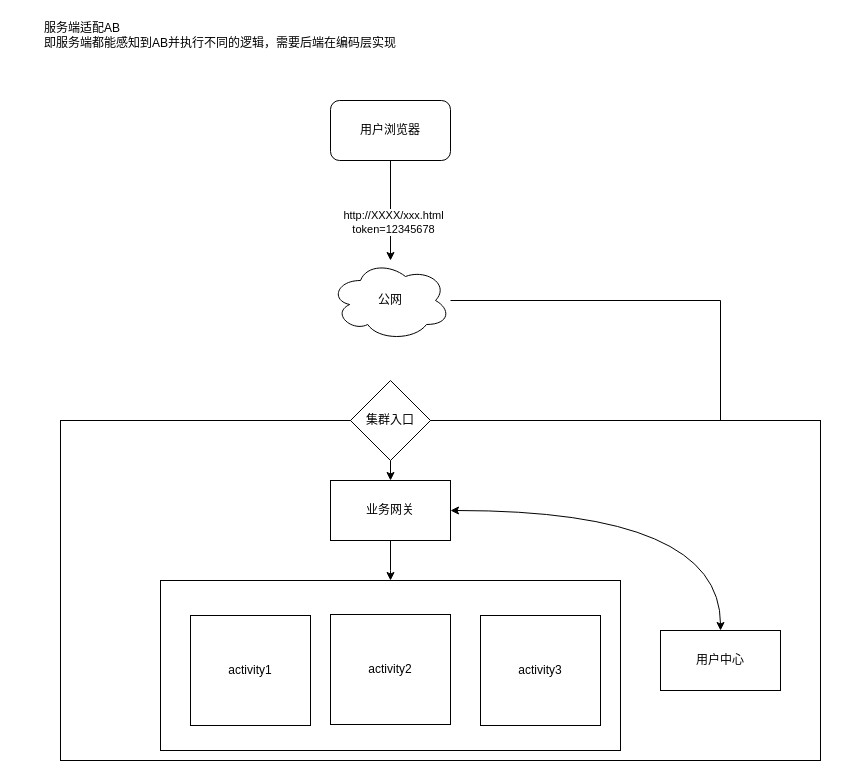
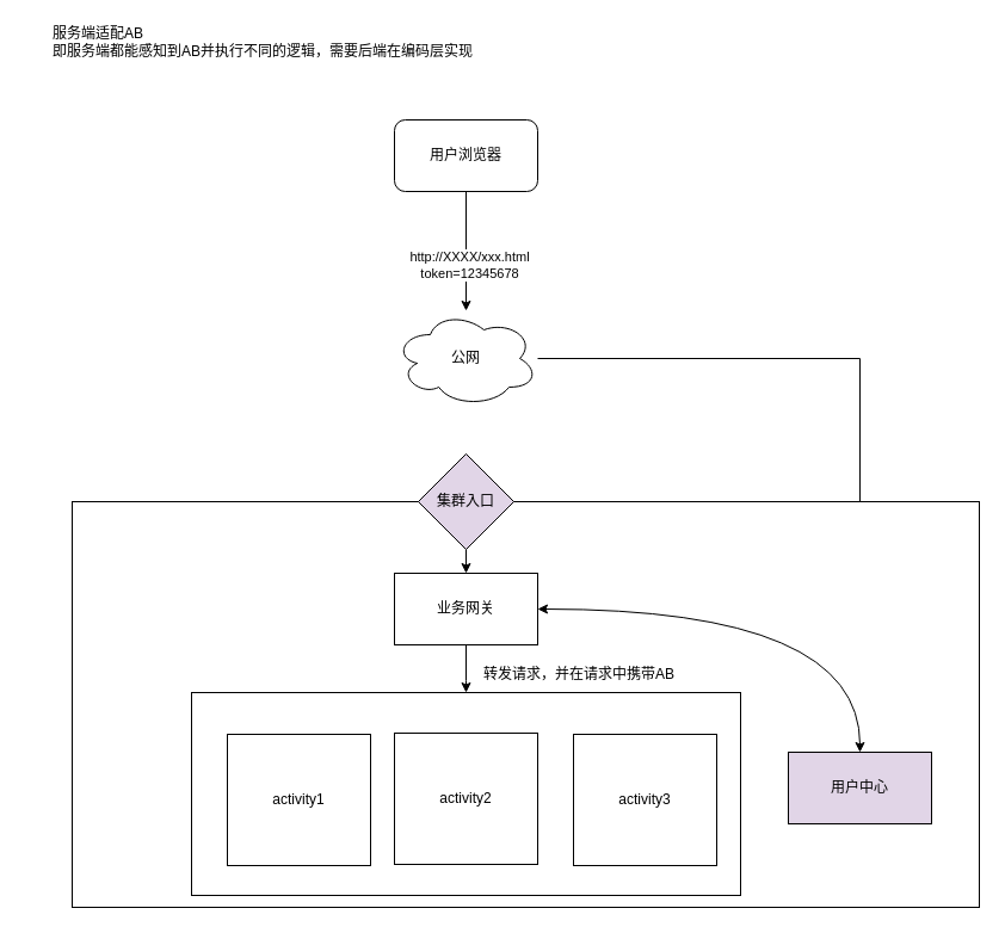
- <mxCell id="10" value="集群入口" style="rhombus;whiteSpace=wrap;html=1;" vertex="1" parent="1"><mxGeometry x="350" y="380" width="80" height="80" as="geometry" /></mxCell>
+ <mxCell id="10" value="集群入口" style="rhombus;whiteSpace=wrap;html=1;fillColor=#e1d5e7;" vertex="1" parent="1"><mxGeometry x="350" y="380" width="80" height="80" as="geometry" /></mxCell>
+ <mxCell id="18" value="转发请求，并在请求中携带AB" style="text;html=1;strokeColor=none;fillColor=none;align=center;verticalAlign=middle;whiteSpace=wrap;rounded=0;" vertex="1" parent="1"><mxGeometry x="390" y="550" width="190" height="30" as="geometry" /></mxCell>
- <mxCell id="19" value="用户中心" style="rounded=0;whiteSpace=wrap;html=1;" vertex="1" parent="1"><mxGeometry x="660" y="630" width="120" height="60" as="geometry" /></mxCell>
+ <mxCell id="19" value="用户中心" style="rounded=0;whiteSpace=wrap;html=1;fillColor=#e1d5e7;" vertex="1" parent="1"><mxGeometry x="660" y="630" width="120" height="60" as="geometry" /></mxCell>
